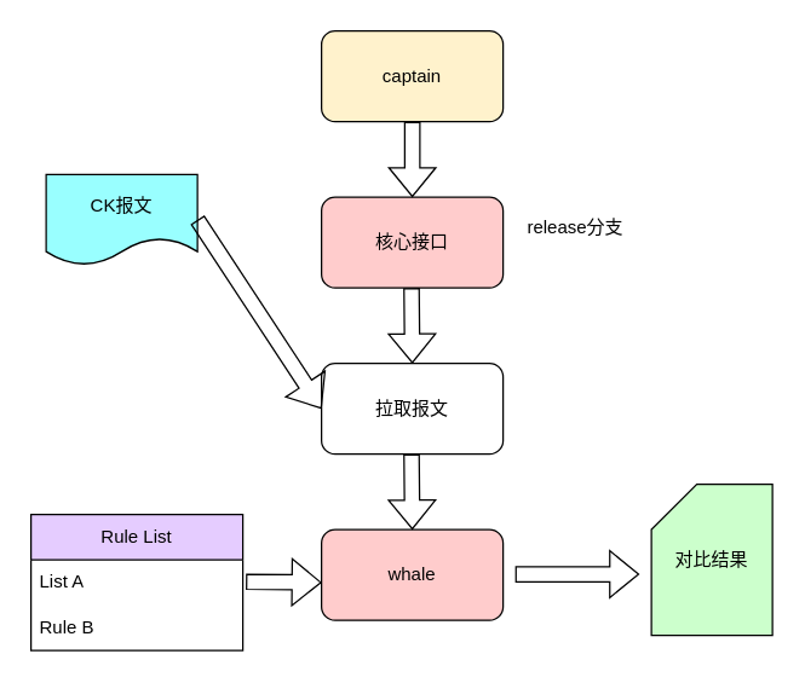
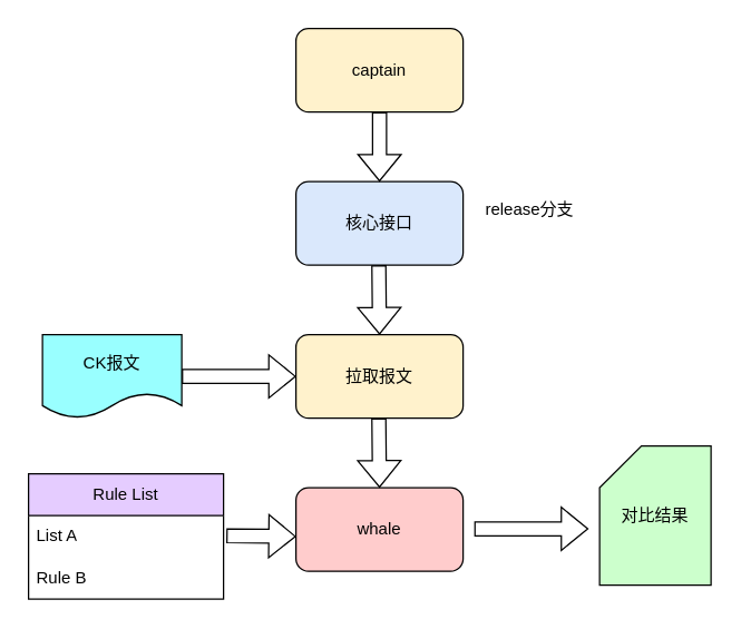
- <mxCell id="4" value="CK报文" style="shape=document;whiteSpace=wrap;html=1;boundedLbl=1;fillColor=#99FFFF;" vertex="1" parent="1"><mxGeometry x="30" y="115" width="100" height="60" as="geometry" /></mxCell>
+ <mxCell id="4" value="CK报文" style="shape=document;whiteSpace=wrap;html=1;boundedLbl=1;fillColor=#99FFFF;" vertex="1" parent="1"><mxGeometry x="30" y="240" width="100" height="60" as="geometry" /></mxCell>
- <mxCell id="2" value="核心接口" style="rounded=1;whiteSpace=wrap;html=1;fillColor=#FFCCCC;" vertex="1" parent="1"><mxGeometry x="212" y="130" width="120" height="60" as="geometry" /></mxCell>
+ <mxCell id="2" value="核心接口" style="rounded=1;whiteSpace=wrap;html=1;fillColor=#dae8fc;" vertex="1" parent="1"><mxGeometry x="212" y="130" width="120" height="60" as="geometry" /></mxCell>
- <mxCell id="3" value="拉取报文" style="rounded=1;whiteSpace=wrap;html=1;" vertex="1" parent="1"><mxGeometry x="212" y="240" width="120" height="60" as="geometry" /></mxCell>
+ <mxCell id="3" value="拉取报文" style="rounded=1;whiteSpace=wrap;html=1;fillColor=#fff2cc;" vertex="1" parent="1"><mxGeometry x="212" y="240" width="120" height="60" as="geometry" /></mxCell>
